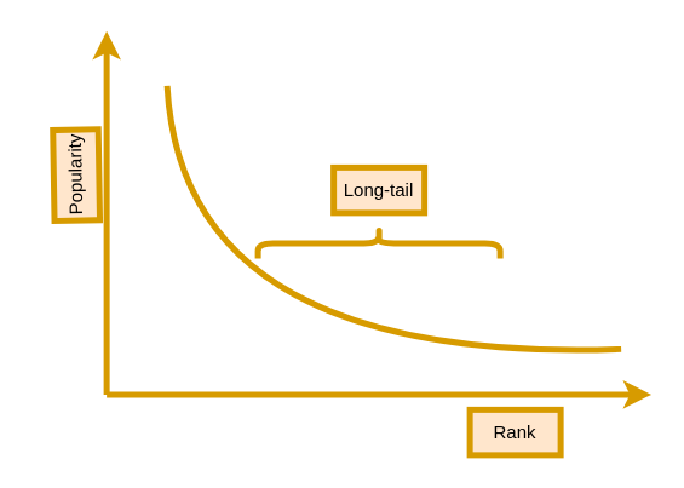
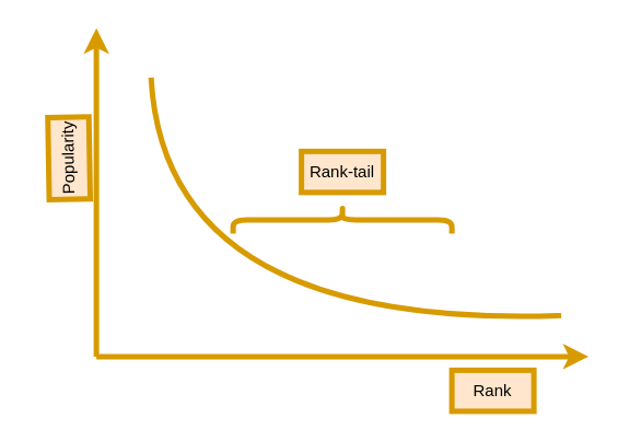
- <mxCell id="8" value="Long-tail" style="text;html=1;strokeColor=#d79b00;fillColor=#ffe6cc;align=center;verticalAlign=middle;whiteSpace=wrap;rounded=0;strokeWidth=4;" vertex="1" parent="1"><mxGeometry x="220" y="110" width="60" height="30" as="geometry" /></mxCell>
+ <mxCell id="8" value="Rank-tail" style="text;html=1;strokeColor=#d79b00;fillColor=#ffe6cc;align=center;verticalAlign=middle;whiteSpace=wrap;rounded=0;strokeWidth=4;" vertex="1" parent="1"><mxGeometry x="220" y="110" width="60" height="30" as="geometry" /></mxCell>
- <mxCell id="6" value="Rank" style="text;html=1;strokeColor=#d79b00;fillColor=#ffe6cc;align=center;verticalAlign=middle;whiteSpace=wrap;rounded=0;strokeWidth=4;" vertex="1" parent="1"><mxGeometry x="310" y="270" width="60" height="30" as="geometry" /></mxCell>
+ <mxCell id="6" value="Rank" style="text;html=1;strokeColor=#d79b00;fillColor=#ffe6cc;align=center;verticalAlign=middle;whiteSpace=wrap;rounded=0;strokeWidth=4;" vertex="1" parent="1"><mxGeometry x="330" y="270" width="60" height="30" as="geometry" /></mxCell>
